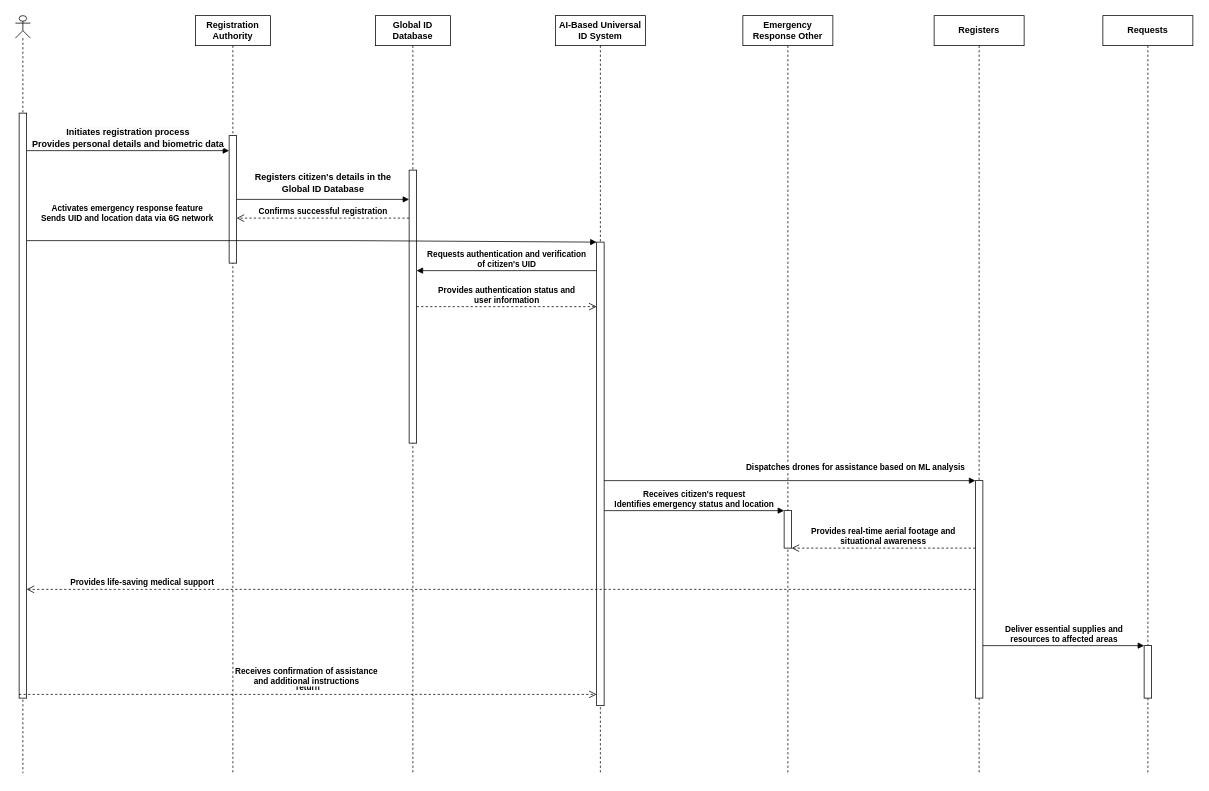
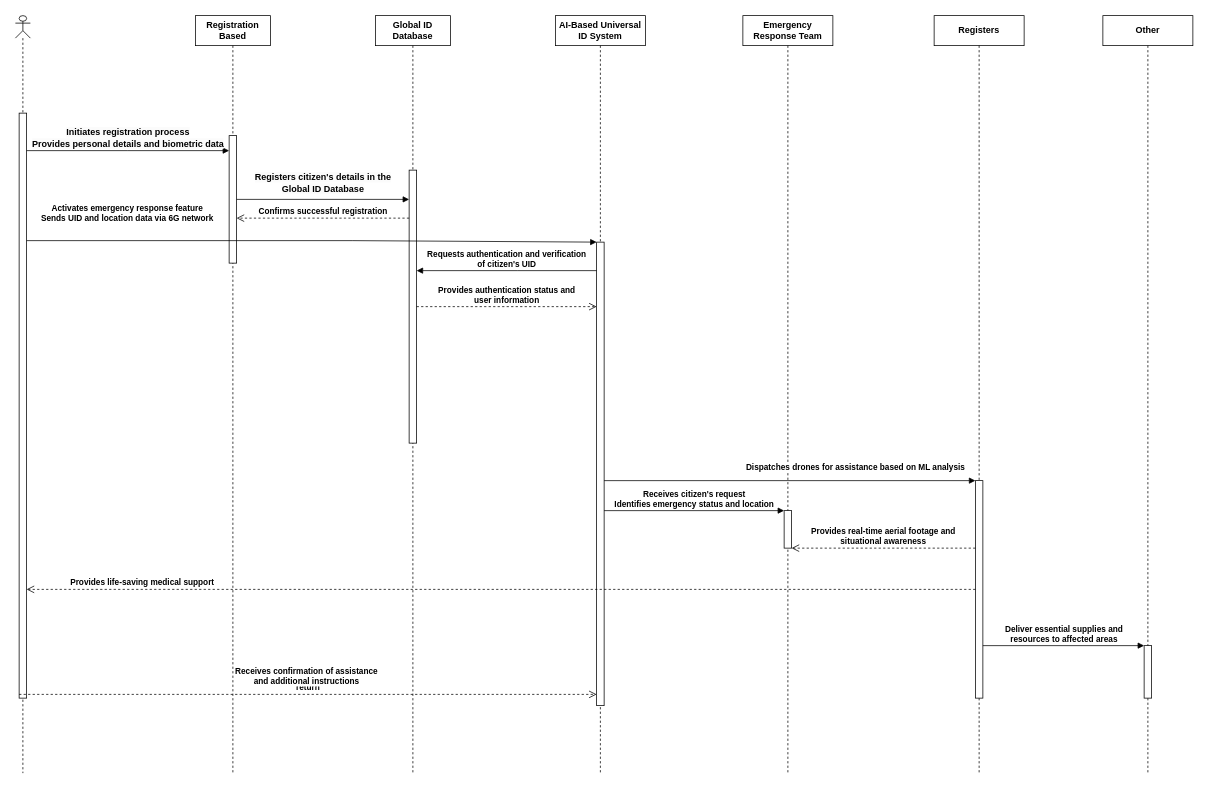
- <mxCell id="4" value="Registration Authority" style="shape=umlLifeline;perimeter=lifelinePerimeter;whiteSpace=wrap;html=1;container=1;dropTarget=0;collapsible=0;recursiveResize=0;outlineConnect=0;portConstraint=eastwest;newEdgeStyle={&quot;curved&quot;:0,&quot;rounded&quot;:0};fontStyle=1;fontFamily=Helvetica;" vertex="1" parent="1"><mxGeometry x="260" y="20" width="100" height="1010" as="geometry" /></mxCell>
+ <mxCell id="4" value="Registration Based" style="shape=umlLifeline;perimeter=lifelinePerimeter;whiteSpace=wrap;html=1;container=1;dropTarget=0;collapsible=0;recursiveResize=0;outlineConnect=0;portConstraint=eastwest;newEdgeStyle={&quot;curved&quot;:0,&quot;rounded&quot;:0};fontStyle=1;fontFamily=Helvetica;" vertex="1" parent="1"><mxGeometry x="260" y="20" width="100" height="1010" as="geometry" /></mxCell>
- <mxCell id="16" value="Emergency Response Other" style="shape=umlLifeline;perimeter=lifelinePerimeter;whiteSpace=wrap;html=1;container=1;dropTarget=0;collapsible=0;recursiveResize=0;outlineConnect=0;portConstraint=eastwest;newEdgeStyle={&quot;curved&quot;:0,&quot;rounded&quot;:0};fontStyle=1;fontFamily=Helvetica;" vertex="1" parent="1"><mxGeometry x="990" y="20" width="120" height="1012" as="geometry" /></mxCell>
+ <mxCell id="16" value="Emergency Response Team" style="shape=umlLifeline;perimeter=lifelinePerimeter;whiteSpace=wrap;html=1;container=1;dropTarget=0;collapsible=0;recursiveResize=0;outlineConnect=0;portConstraint=eastwest;newEdgeStyle={&quot;curved&quot;:0,&quot;rounded&quot;:0};fontStyle=1;fontFamily=Helvetica;" vertex="1" parent="1"><mxGeometry x="990" y="20" width="120" height="1012" as="geometry" /></mxCell>
- <mxCell id="22" value="Requests" style="shape=umlLifeline;perimeter=lifelinePerimeter;whiteSpace=wrap;html=1;container=1;dropTarget=0;collapsible=0;recursiveResize=0;outlineConnect=0;portConstraint=eastwest;newEdgeStyle={&quot;curved&quot;:0,&quot;rounded&quot;:0};fontStyle=1;fontFamily=Helvetica;" vertex="1" parent="1"><mxGeometry x="1470" y="20" width="120" height="1012" as="geometry" /></mxCell>
+ <mxCell id="22" value="Other" style="shape=umlLifeline;perimeter=lifelinePerimeter;whiteSpace=wrap;html=1;container=1;dropTarget=0;collapsible=0;recursiveResize=0;outlineConnect=0;portConstraint=eastwest;newEdgeStyle={&quot;curved&quot;:0,&quot;rounded&quot;:0};fontStyle=1;fontFamily=Helvetica;" vertex="1" parent="1"><mxGeometry x="1470" y="20" width="120" height="1012" as="geometry" /></mxCell>
